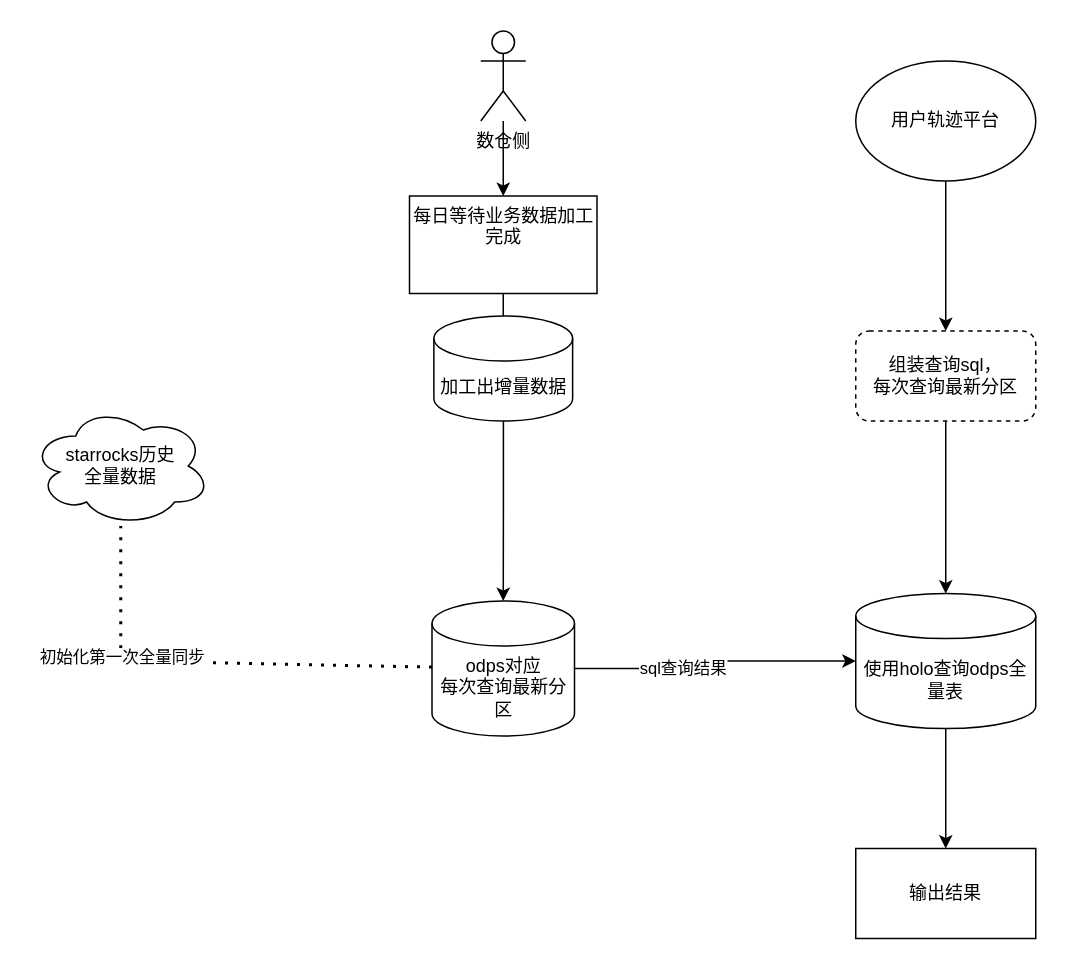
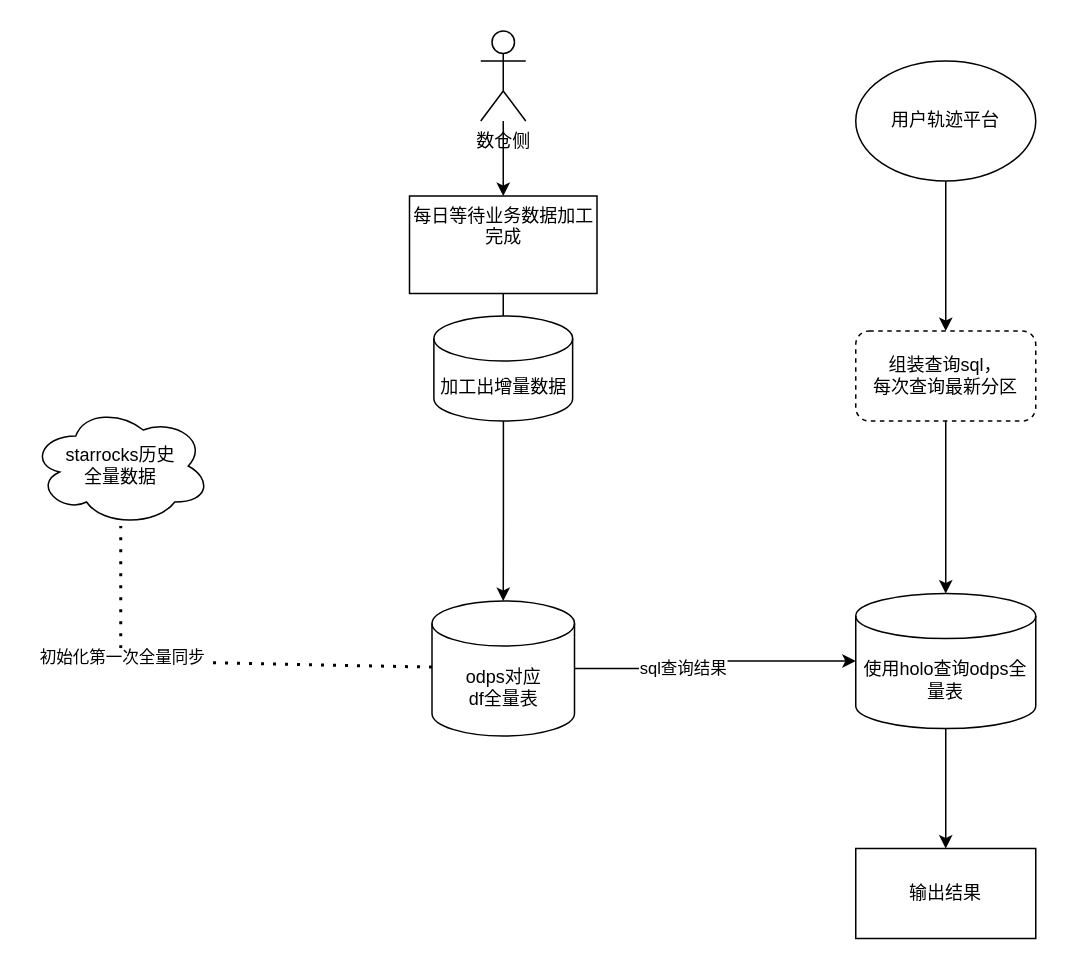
- <mxCell id="18" value="&lt;div&gt;odps对应&lt;/div&gt;每次查询最新分区" style="shape=cylinder3;whiteSpace=wrap;html=1;boundedLbl=1;backgroundOutline=1;size=15;" vertex="1" parent="1"><mxGeometry x="287.5" y="400" width="95" height="90" as="geometry" /></mxCell>
+ <mxCell id="18" value="&lt;div&gt;odps对应&lt;/div&gt;df全量表" style="shape=cylinder3;whiteSpace=wrap;html=1;boundedLbl=1;backgroundOutline=1;size=15;" vertex="1" parent="1"><mxGeometry x="287.5" y="400" width="95" height="90" as="geometry" /></mxCell>
